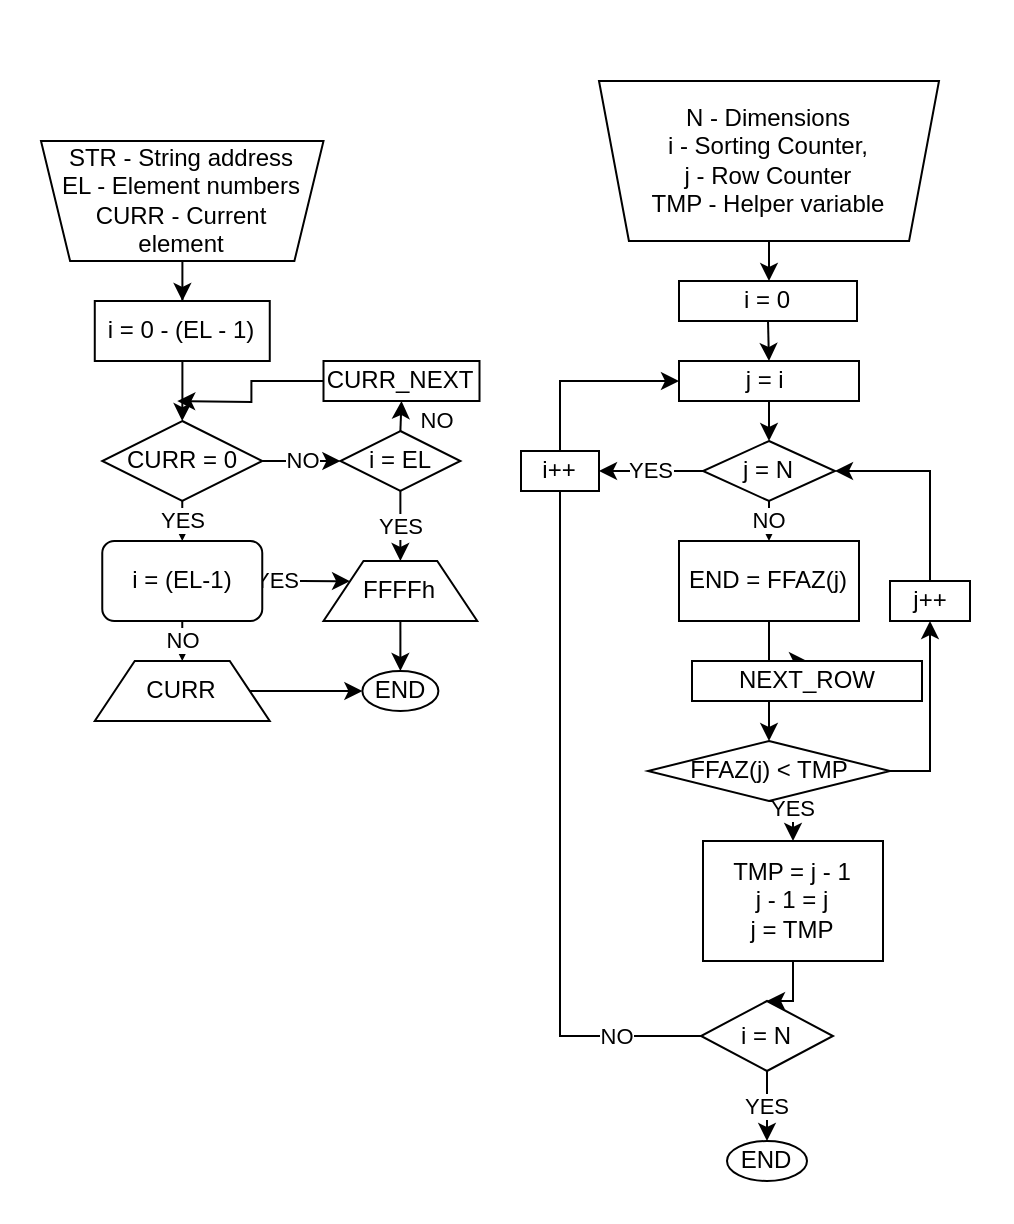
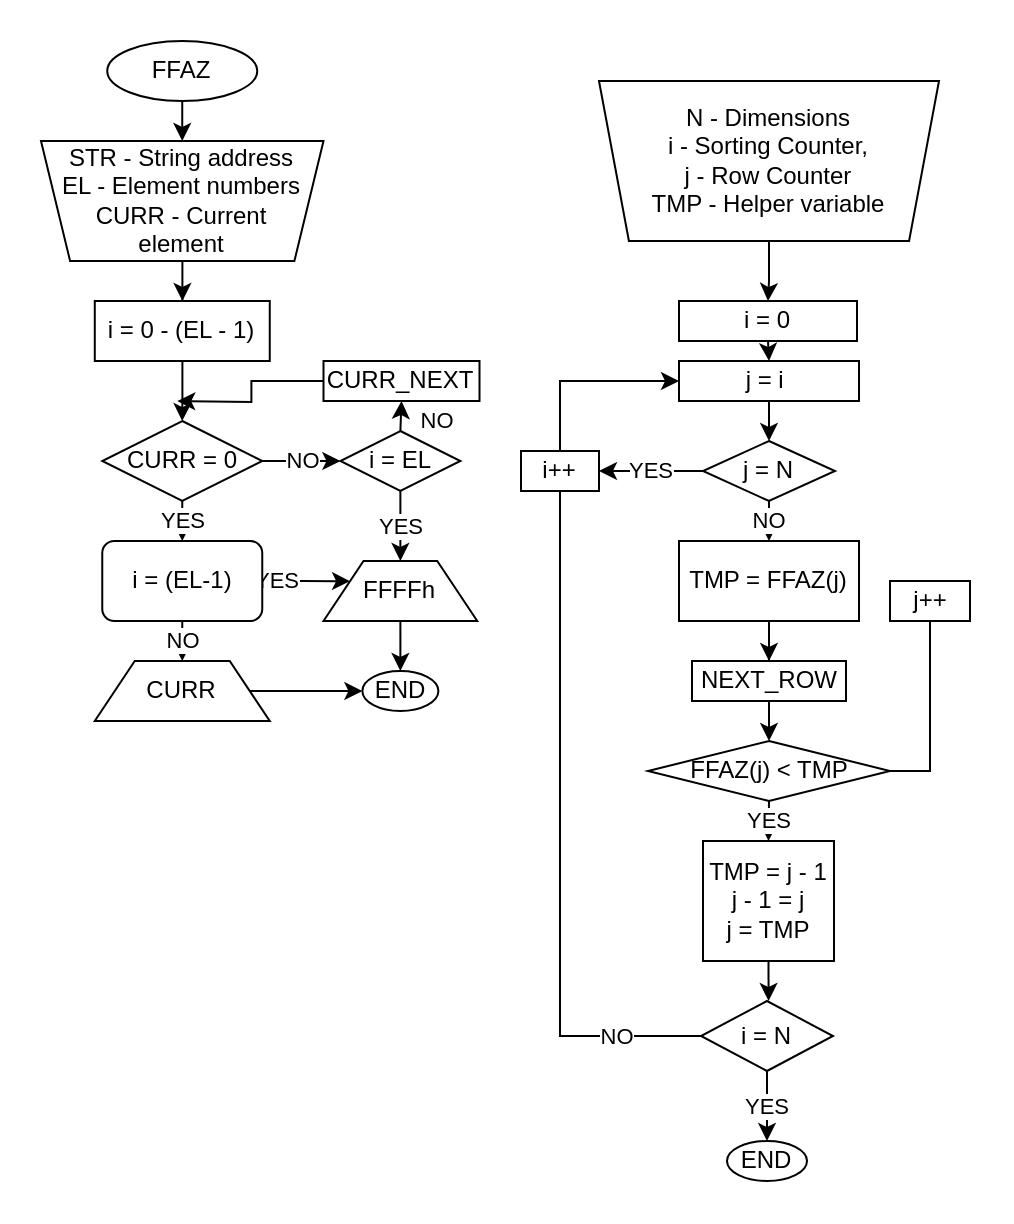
+ <mxCell id="29" value="FFAZ" style="ellipse;whiteSpace=wrap;html=1;" vertex="1" parent="1"><mxGeometry x="53.12" y="20" width="75" height="30" as="geometry" /></mxCell>
+ <mxCell id="28" style="edgeStyle=orthogonalEdgeStyle;rounded=0;orthogonalLoop=1;jettySize=auto;html=1;exitX=0.5;exitY=1;exitDx=0;exitDy=0;entryX=0.5;entryY=0;entryDx=0;entryDy=0;" edge="1" parent="1" source="29" target="31"><mxGeometry relative="1" as="geometry" /></mxCell>
- <mxCell id="5" value="i = 0" style="rounded=0;whiteSpace=wrap;html=1;" parent="1" vertex="1"><mxGeometry x="339" y="140" width="89" height="20" as="geometry" /></mxCell>
+ <mxCell id="5" value="i = 0" style="rounded=0;whiteSpace=wrap;html=1;" parent="1" vertex="1"><mxGeometry x="339" y="150" width="89" height="20" as="geometry" /></mxCell>
- <mxCell id="26" style="edgeStyle=orthogonalEdgeStyle;rounded=0;orthogonalLoop=1;jettySize=auto;html=1;exitX=0.5;exitY=0;exitDx=0;exitDy=0;entryX=1;entryY=0.5;entryDx=0;entryDy=0;" parent="1" source="27" target="10" edge="1"><mxGeometry relative="1" as="geometry" /></mxCell>
- <mxCell id="20" value="END = FFAZ(j)" style="rounded=0;whiteSpace=wrap;html=1;" parent="1" vertex="1"><mxGeometry x="339" y="270" width="90" height="40" as="geometry" /></mxCell>
+ <mxCell id="20" value="TMP = FFAZ(j)" style="rounded=0;whiteSpace=wrap;html=1;" parent="1" vertex="1"><mxGeometry x="339" y="270" width="90" height="40" as="geometry" /></mxCell>
- <mxCell id="17" style="edgeStyle=orthogonalEdgeStyle;rounded=0;orthogonalLoop=1;jettySize=auto;html=1;exitX=1;exitY=0.5;exitDx=0;exitDy=0;" parent="1" source="18" target="27" edge="1"><mxGeometry relative="1" as="geometry"><mxPoint x="470" y="270" as="targetPoint" /></mxGeometry></mxCell>
+ <mxCell id="17" style="edgeStyle=orthogonalEdgeStyle;rounded=0;orthogonalLoop=1;jettySize=auto;html=1;exitX=1;exitY=0.5;exitDx=0;exitDy=0;endArrow=none;" parent="1" source="18" target="27" edge="1"><mxGeometry relative="1" as="geometry"><mxPoint x="470" y="270" as="targetPoint" /></mxGeometry></mxCell>
- <mxCell id="22" value="NEXT_ROW" style="rounded=0;whiteSpace=wrap;html=1;" parent="1" vertex="1"><mxGeometry x="345.5" y="330" width="115" height="20" as="geometry" /></mxCell>
+ <mxCell id="22" value="NEXT_ROW" style="rounded=0;whiteSpace=wrap;html=1;" parent="1" vertex="1"><mxGeometry x="345.5" y="330" width="77" height="20" as="geometry" /></mxCell>
- <mxCell id="15" value="TMP = j - 1&lt;br&gt;j - 1 = j&lt;br&gt;j = TMP" style="rounded=0;whiteSpace=wrap;html=1;" parent="1" vertex="1"><mxGeometry x="351" y="420" width="90" height="60" as="geometry" /></mxCell>
+ <mxCell id="15" value="TMP = j - 1&lt;br&gt;j - 1 = j&lt;br&gt;j = TMP" style="rounded=0;whiteSpace=wrap;html=1;" parent="1" vertex="1"><mxGeometry x="351" y="420" width="65.5" height="60" as="geometry" /></mxCell>
